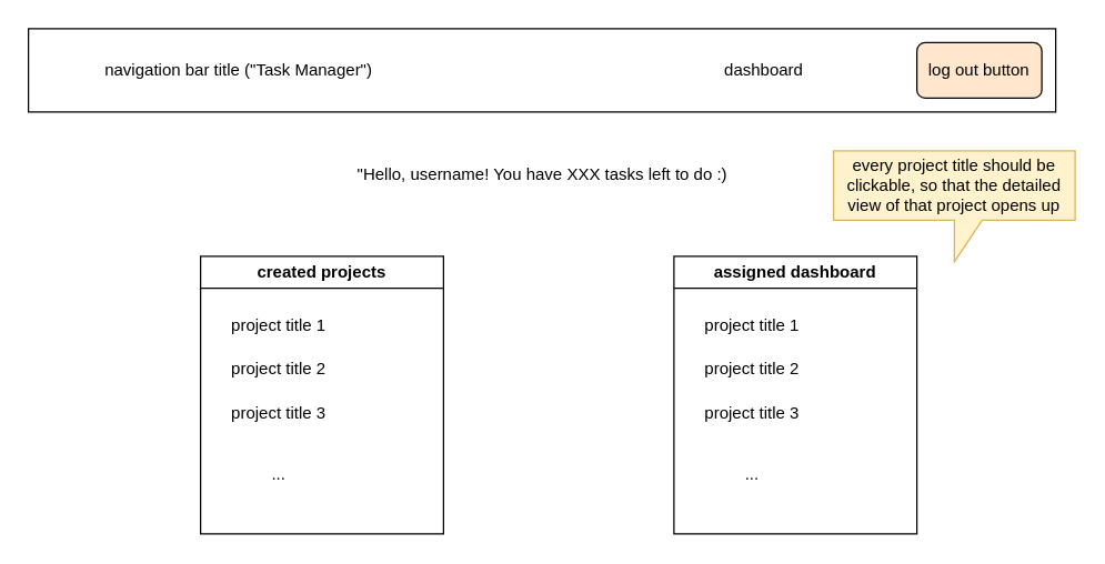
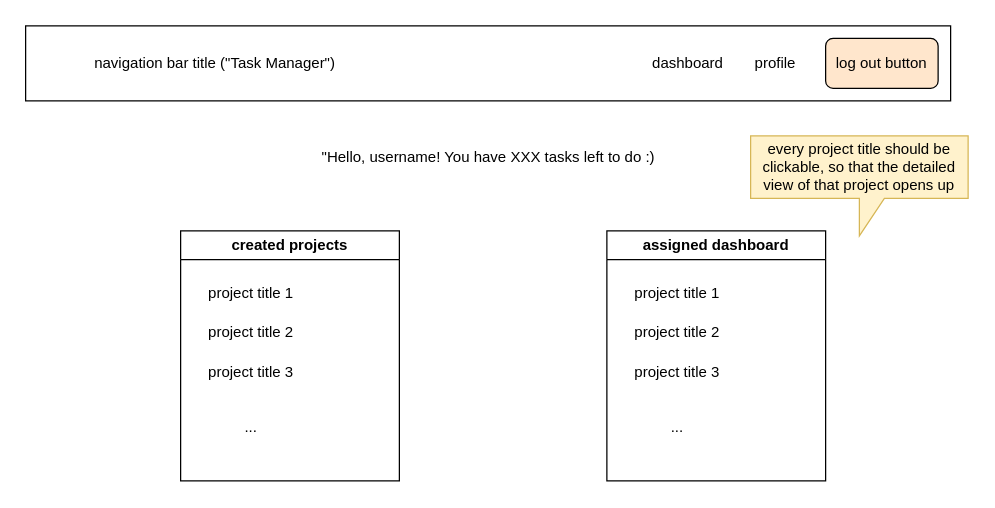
+ <mxCell id="4" value="profile" style="text;html=1;align=center;verticalAlign=middle;whiteSpace=wrap;rounded=0;" parent="1" vertex="1"><mxGeometry x="590" y="35" width="60" height="30" as="geometry" /></mxCell>
